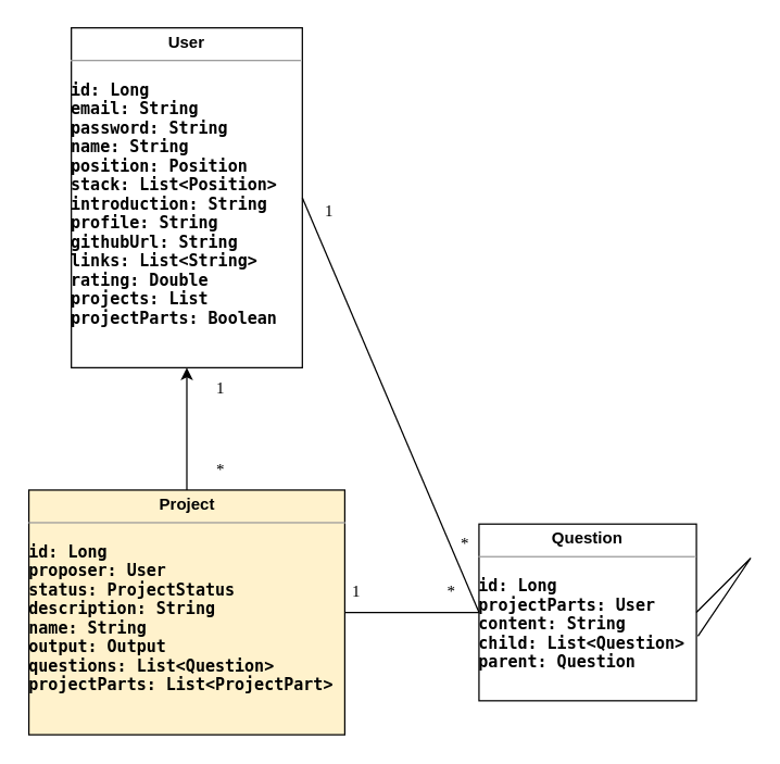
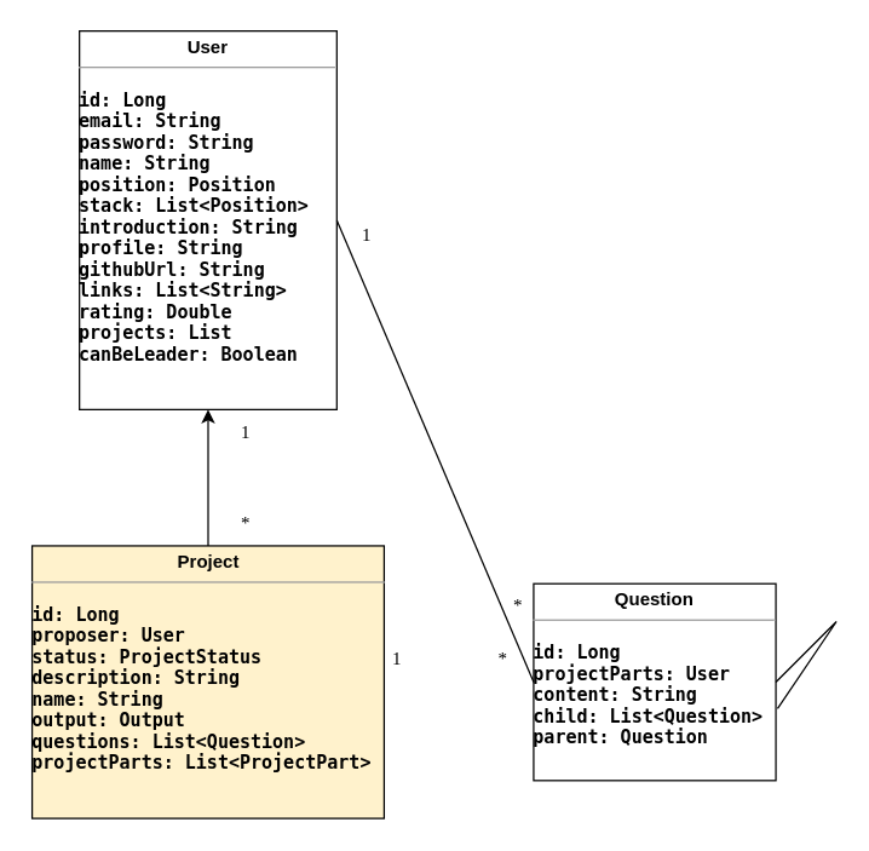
- <mxCell id="2" value="&lt;p style=&quot;margin: 0px ; margin-top: 4px ; text-align: center&quot;&gt;&lt;span&gt;User&lt;/span&gt;&lt;/p&gt;&lt;hr size=&quot;1&quot;&gt;&lt;p&gt;&lt;/p&gt;&lt;pre style=&quot;height: 2px ; line-height: 1.5&quot;&gt;&lt;span&gt;id: Long&lt;/span&gt;&lt;/pre&gt;&lt;pre style=&quot;height: 2px ; line-height: 1.5&quot;&gt;&lt;span&gt;email: String&lt;/span&gt;&lt;/pre&gt;&lt;pre style=&quot;height: 2px ; line-height: 1.5&quot;&gt;&lt;span&gt;password: String&lt;/span&gt;&lt;/pre&gt;&lt;pre style=&quot;height: 2px ; line-height: 1.5&quot;&gt;&lt;span&gt;name: String&lt;/span&gt;&lt;/pre&gt;&lt;pre style=&quot;height: 2px ; line-height: 1.5&quot;&gt;&lt;span&gt;position: Position&lt;/span&gt;&lt;/pre&gt;&lt;pre style=&quot;height: 2px ; line-height: 1.5&quot;&gt;&lt;span&gt;stack: List&amp;lt;Position&amp;gt;&lt;/span&gt;&lt;/pre&gt;&lt;pre style=&quot;height: 2px ; line-height: 1.5&quot;&gt;&lt;span&gt;introduction: String&lt;/span&gt;&lt;/pre&gt;&lt;pre style=&quot;height: 2px ; line-height: 1.5&quot;&gt;&lt;span&gt;profile: String&lt;/span&gt;&lt;/pre&gt;&lt;pre style=&quot;height: 2px ; line-height: 1.5&quot;&gt;&lt;span&gt;githubUrl: String&lt;/span&gt;&lt;/pre&gt;&lt;pre style=&quot;height: 2px ; line-height: 1.5&quot;&gt;&lt;span&gt;links: List&amp;lt;String&amp;gt;&lt;/span&gt;&lt;/pre&gt;&lt;pre style=&quot;height: 2px ; line-height: 1.5&quot;&gt;&lt;span&gt;rating: Double&lt;/span&gt;&lt;/pre&gt;&lt;pre style=&quot;height: 2px ; line-height: 1.5&quot;&gt;&lt;span&gt;projects: List&lt;/span&gt;&lt;/pre&gt;&lt;pre style=&quot;height: 2px ; line-height: 1.5&quot;&gt;&lt;span&gt;projectParts: Boolean&lt;/span&gt;&lt;/pre&gt;&lt;pre style=&quot;height: 2px ; line-height: 1.5&quot;&gt;&lt;span&gt;&lt;br&gt;&lt;/span&gt;&lt;/pre&gt;&lt;p&gt;&lt;/p&gt;" style="verticalAlign=top;align=left;overflow=fill;fontSize=12;fontFamily=Helvetica;html=1;horizontal=1;rounded=0;sketch=0;spacingLeft=0;labelBackgroundColor=none;labelBorderColor=none;fontStyle=1;spacingBottom=0;spacingRight=0;spacing=2;" vertex="1" parent="1"><mxGeometry x="52" y="20" width="170" height="250" as="geometry" /></mxCell>
+ <mxCell id="2" value="&lt;p style=&quot;margin: 0px ; margin-top: 4px ; text-align: center&quot;&gt;&lt;span&gt;User&lt;/span&gt;&lt;/p&gt;&lt;hr size=&quot;1&quot;&gt;&lt;p&gt;&lt;/p&gt;&lt;pre style=&quot;height: 2px ; line-height: 1.5&quot;&gt;&lt;span&gt;id: Long&lt;/span&gt;&lt;/pre&gt;&lt;pre style=&quot;height: 2px ; line-height: 1.5&quot;&gt;&lt;span&gt;email: String&lt;/span&gt;&lt;/pre&gt;&lt;pre style=&quot;height: 2px ; line-height: 1.5&quot;&gt;&lt;span&gt;password: String&lt;/span&gt;&lt;/pre&gt;&lt;pre style=&quot;height: 2px ; line-height: 1.5&quot;&gt;&lt;span&gt;name: String&lt;/span&gt;&lt;/pre&gt;&lt;pre style=&quot;height: 2px ; line-height: 1.5&quot;&gt;&lt;span&gt;position: Position&lt;/span&gt;&lt;/pre&gt;&lt;pre style=&quot;height: 2px ; line-height: 1.5&quot;&gt;&lt;span&gt;stack: List&amp;lt;Position&amp;gt;&lt;/span&gt;&lt;/pre&gt;&lt;pre style=&quot;height: 2px ; line-height: 1.5&quot;&gt;&lt;span&gt;introduction: String&lt;/span&gt;&lt;/pre&gt;&lt;pre style=&quot;height: 2px ; line-height: 1.5&quot;&gt;&lt;span&gt;profile: String&lt;/span&gt;&lt;/pre&gt;&lt;pre style=&quot;height: 2px ; line-height: 1.5&quot;&gt;&lt;span&gt;githubUrl: String&lt;/span&gt;&lt;/pre&gt;&lt;pre style=&quot;height: 2px ; line-height: 1.5&quot;&gt;&lt;span&gt;links: List&amp;lt;String&amp;gt;&lt;/span&gt;&lt;/pre&gt;&lt;pre style=&quot;height: 2px ; line-height: 1.5&quot;&gt;&lt;span&gt;rating: Double&lt;/span&gt;&lt;/pre&gt;&lt;pre style=&quot;height: 2px ; line-height: 1.5&quot;&gt;&lt;span&gt;projects: List&lt;/span&gt;&lt;/pre&gt;&lt;pre style=&quot;height: 2px ; line-height: 1.5&quot;&gt;&lt;span&gt;canBeLeader: Boolean&lt;/span&gt;&lt;/pre&gt;&lt;pre style=&quot;height: 2px ; line-height: 1.5&quot;&gt;&lt;span&gt;&lt;br&gt;&lt;/span&gt;&lt;/pre&gt;&lt;p&gt;&lt;/p&gt;" style="verticalAlign=top;align=left;overflow=fill;fontSize=12;fontFamily=Helvetica;html=1;horizontal=1;rounded=0;sketch=0;spacingLeft=0;labelBackgroundColor=none;labelBorderColor=none;fontStyle=1;spacingBottom=0;spacingRight=0;spacing=2;" vertex="1" parent="1"><mxGeometry x="52" y="20" width="170" height="250" as="geometry" /></mxCell>
- <mxCell id="8" value="" style="endArrow=none;html=1;rounded=0;fontFamily=Verdana;fontSize=12;exitX=1;exitY=0.5;exitDx=0;exitDy=0;entryX=0;entryY=0.5;entryDx=0;entryDy=0;" edge="1" parent="1" source="3" target="7"><mxGeometry width="50" height="50" relative="1" as="geometry"><mxPoint x="312" y="450" as="sourcePoint" /><mxPoint x="362" y="400" as="targetPoint" /></mxGeometry></mxCell>
